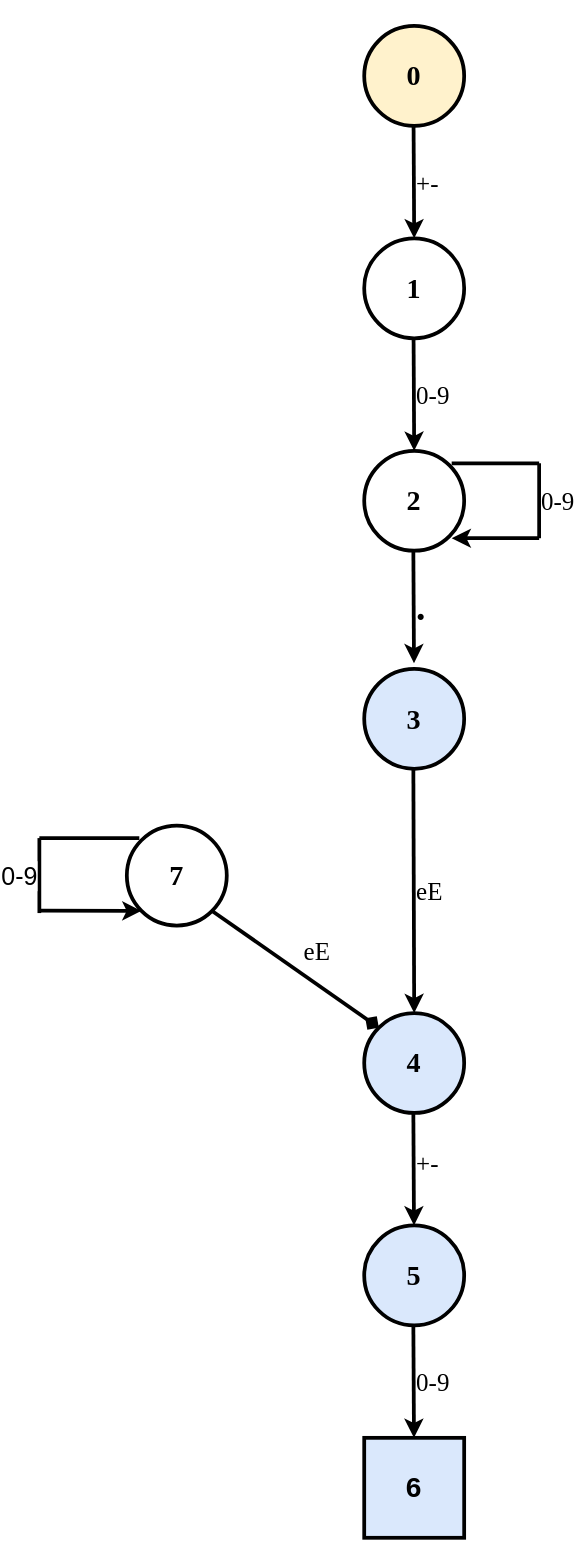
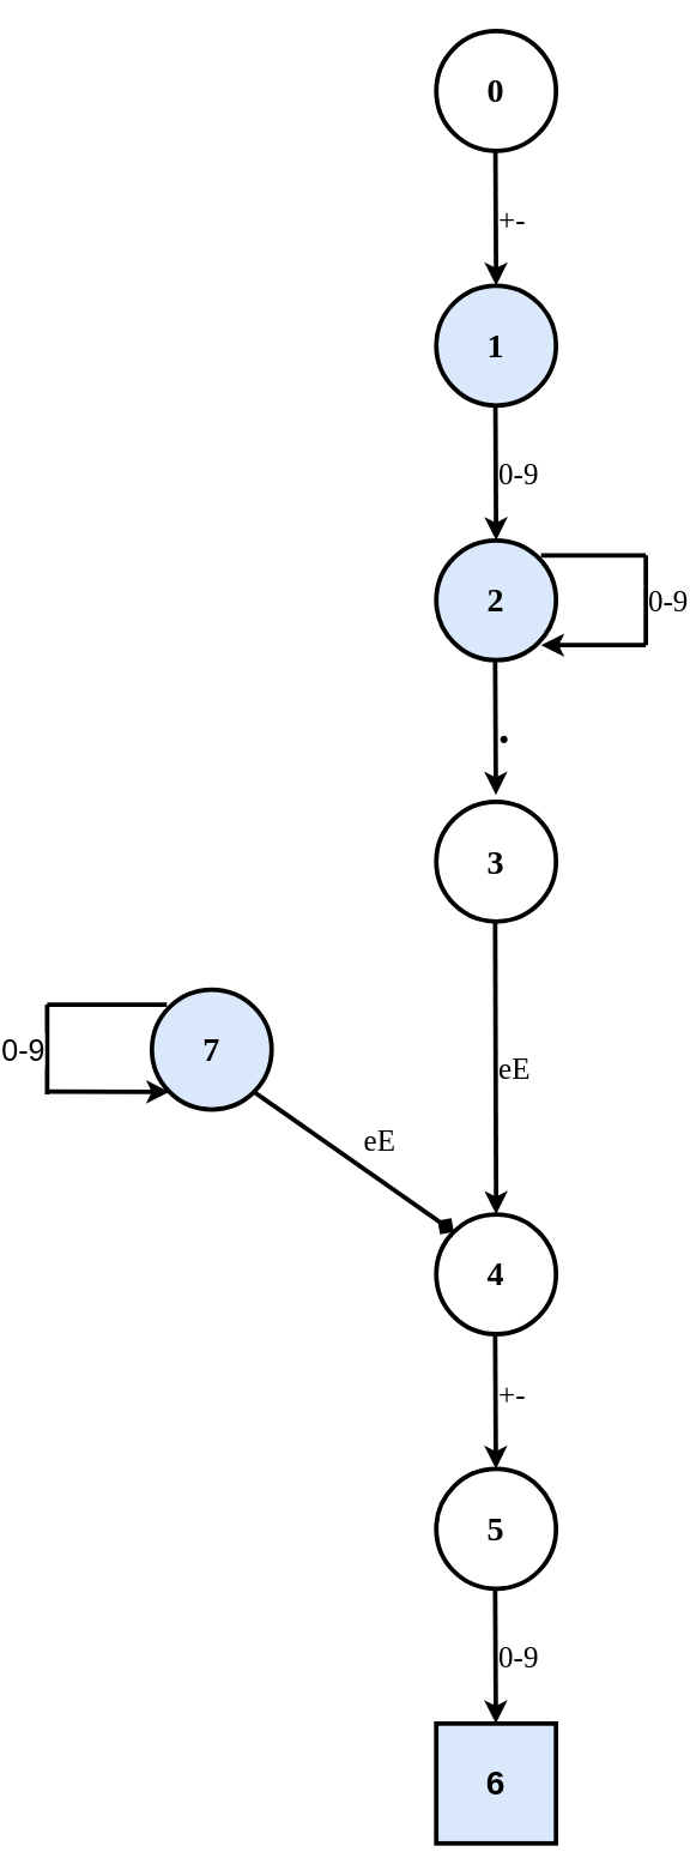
- <mxCell id="2" value="&lt;h2&gt;0&lt;/h2&gt;" style="ellipse;whiteSpace=wrap;html=1;aspect=fixed;strokeWidth=3;fontFamily=Verdana;fontSize=15;fillColor=#fff2cc;" parent="1" vertex="1"><mxGeometry x="280" y="20" width="80" height="80" as="geometry" /></mxCell>
+ <mxCell id="2" value="&lt;h2&gt;0&lt;/h2&gt;" style="ellipse;whiteSpace=wrap;html=1;aspect=fixed;strokeWidth=3;fontFamily=Verdana;fontSize=15;" parent="1" vertex="1"><mxGeometry x="280" y="20" width="80" height="80" as="geometry" /></mxCell>
- <mxCell id="4" value="&lt;h2&gt;1&lt;/h2&gt;" style="ellipse;whiteSpace=wrap;html=1;aspect=fixed;strokeWidth=3;fontFamily=Verdana;fontSize=15;" vertex="1" parent="1"><mxGeometry x="280" y="190" width="80" height="80" as="geometry" /></mxCell>
+ <mxCell id="4" value="&lt;h2&gt;1&lt;/h2&gt;" style="ellipse;whiteSpace=wrap;html=1;aspect=fixed;strokeWidth=3;fontFamily=Verdana;fontSize=15;fillColor=#dae8fc;" vertex="1" parent="1"><mxGeometry x="280" y="190" width="80" height="80" as="geometry" /></mxCell>
- <mxCell id="6" value="&lt;h2&gt;2&lt;/h2&gt;" style="ellipse;whiteSpace=wrap;html=1;aspect=fixed;strokeWidth=3;fontFamily=Verdana;shadow=0;sketch=0;fontSize=15;" vertex="1" parent="1"><mxGeometry x="280" y="360" width="80" height="80" as="geometry" /></mxCell>
+ <mxCell id="6" value="&lt;h2&gt;2&lt;/h2&gt;" style="ellipse;whiteSpace=wrap;html=1;aspect=fixed;strokeWidth=3;fontFamily=Verdana;shadow=0;sketch=0;fontSize=15;fillColor=#dae8fc;" vertex="1" parent="1"><mxGeometry x="280" y="360" width="80" height="80" as="geometry" /></mxCell>
- <mxCell id="11" value="&lt;h2&gt;3&lt;/h2&gt;" style="ellipse;whiteSpace=wrap;html=1;aspect=fixed;strokeWidth=3;fontFamily=Verdana;fontSize=15;fillColor=#dae8fc;" vertex="1" parent="1"><mxGeometry x="280" y="534.5" width="80" height="80" as="geometry" /></mxCell>
+ <mxCell id="11" value="&lt;h2&gt;3&lt;/h2&gt;" style="ellipse;whiteSpace=wrap;html=1;aspect=fixed;strokeWidth=3;fontFamily=Verdana;fontSize=15;" vertex="1" parent="1"><mxGeometry x="280" y="534.5" width="80" height="80" as="geometry" /></mxCell>
- <mxCell id="18" value="&lt;h2&gt;7&lt;/h2&gt;" style="ellipse;whiteSpace=wrap;html=1;aspect=fixed;strokeWidth=3;fontFamily=Verdana;fontSize=15;" vertex="1" parent="1"><mxGeometry x="90" y="660" width="80" height="80" as="geometry" /></mxCell>
+ <mxCell id="18" value="&lt;h2&gt;7&lt;/h2&gt;" style="ellipse;whiteSpace=wrap;html=1;aspect=fixed;strokeWidth=3;fontFamily=Verdana;fontSize=15;fillColor=#dae8fc;" vertex="1" parent="1"><mxGeometry x="90" y="660" width="80" height="80" as="geometry" /></mxCell>
- <mxCell id="13" value="&lt;h2&gt;4&lt;/h2&gt;" style="ellipse;whiteSpace=wrap;html=1;aspect=fixed;strokeWidth=3;fontFamily=Verdana;fontSize=15;fillColor=#dae8fc;" vertex="1" parent="1"><mxGeometry x="280" y="810" width="80" height="80" as="geometry" /></mxCell>
+ <mxCell id="13" value="&lt;h2&gt;4&lt;/h2&gt;" style="ellipse;whiteSpace=wrap;html=1;aspect=fixed;strokeWidth=3;fontFamily=Verdana;fontSize=15;" vertex="1" parent="1"><mxGeometry x="280" y="810" width="80" height="80" as="geometry" /></mxCell>
- <mxCell id="15" value="&lt;h2&gt;5&lt;/h2&gt;" style="ellipse;whiteSpace=wrap;html=1;aspect=fixed;strokeWidth=3;fontFamily=Verdana;fontSize=15;fillColor=#dae8fc;" vertex="1" parent="1"><mxGeometry x="280" y="980" width="80" height="80" as="geometry" /></mxCell>
+ <mxCell id="15" value="&lt;h2&gt;5&lt;/h2&gt;" style="ellipse;whiteSpace=wrap;html=1;aspect=fixed;strokeWidth=3;fontFamily=Verdana;fontSize=15;" vertex="1" parent="1"><mxGeometry x="280" y="980" width="80" height="80" as="geometry" /></mxCell>
